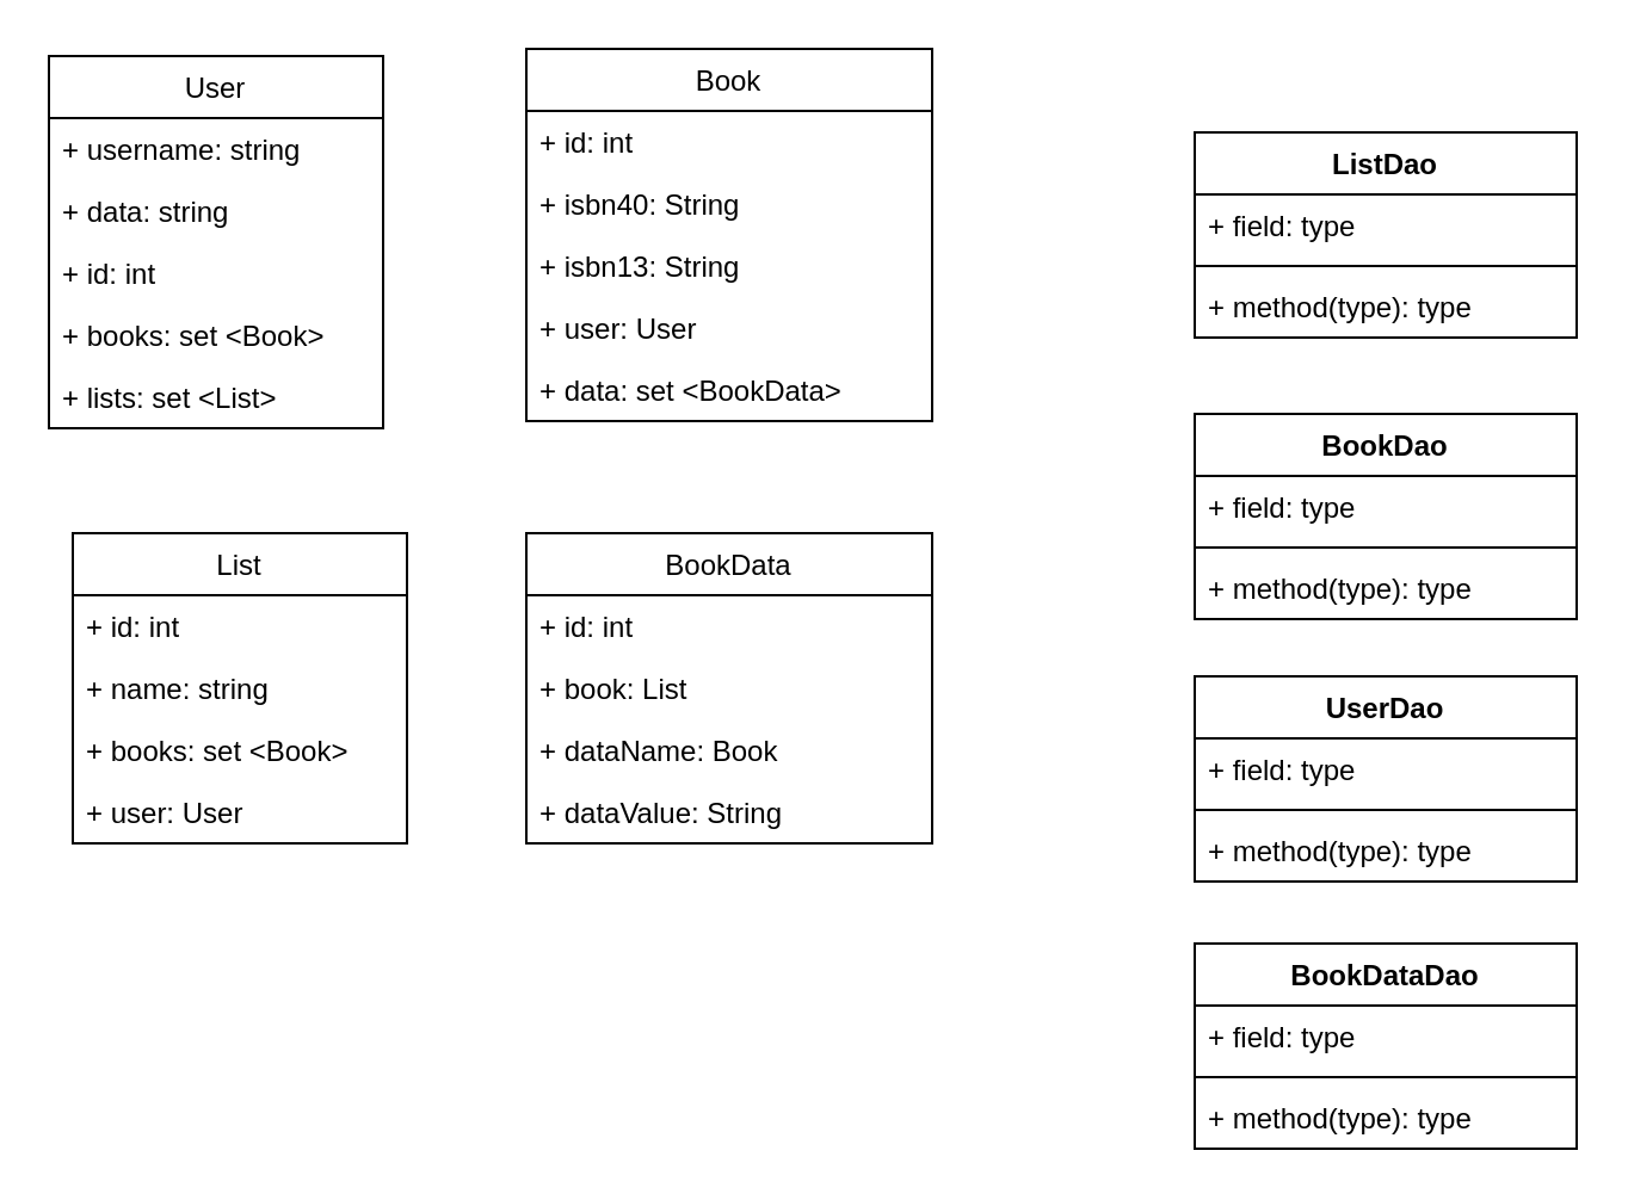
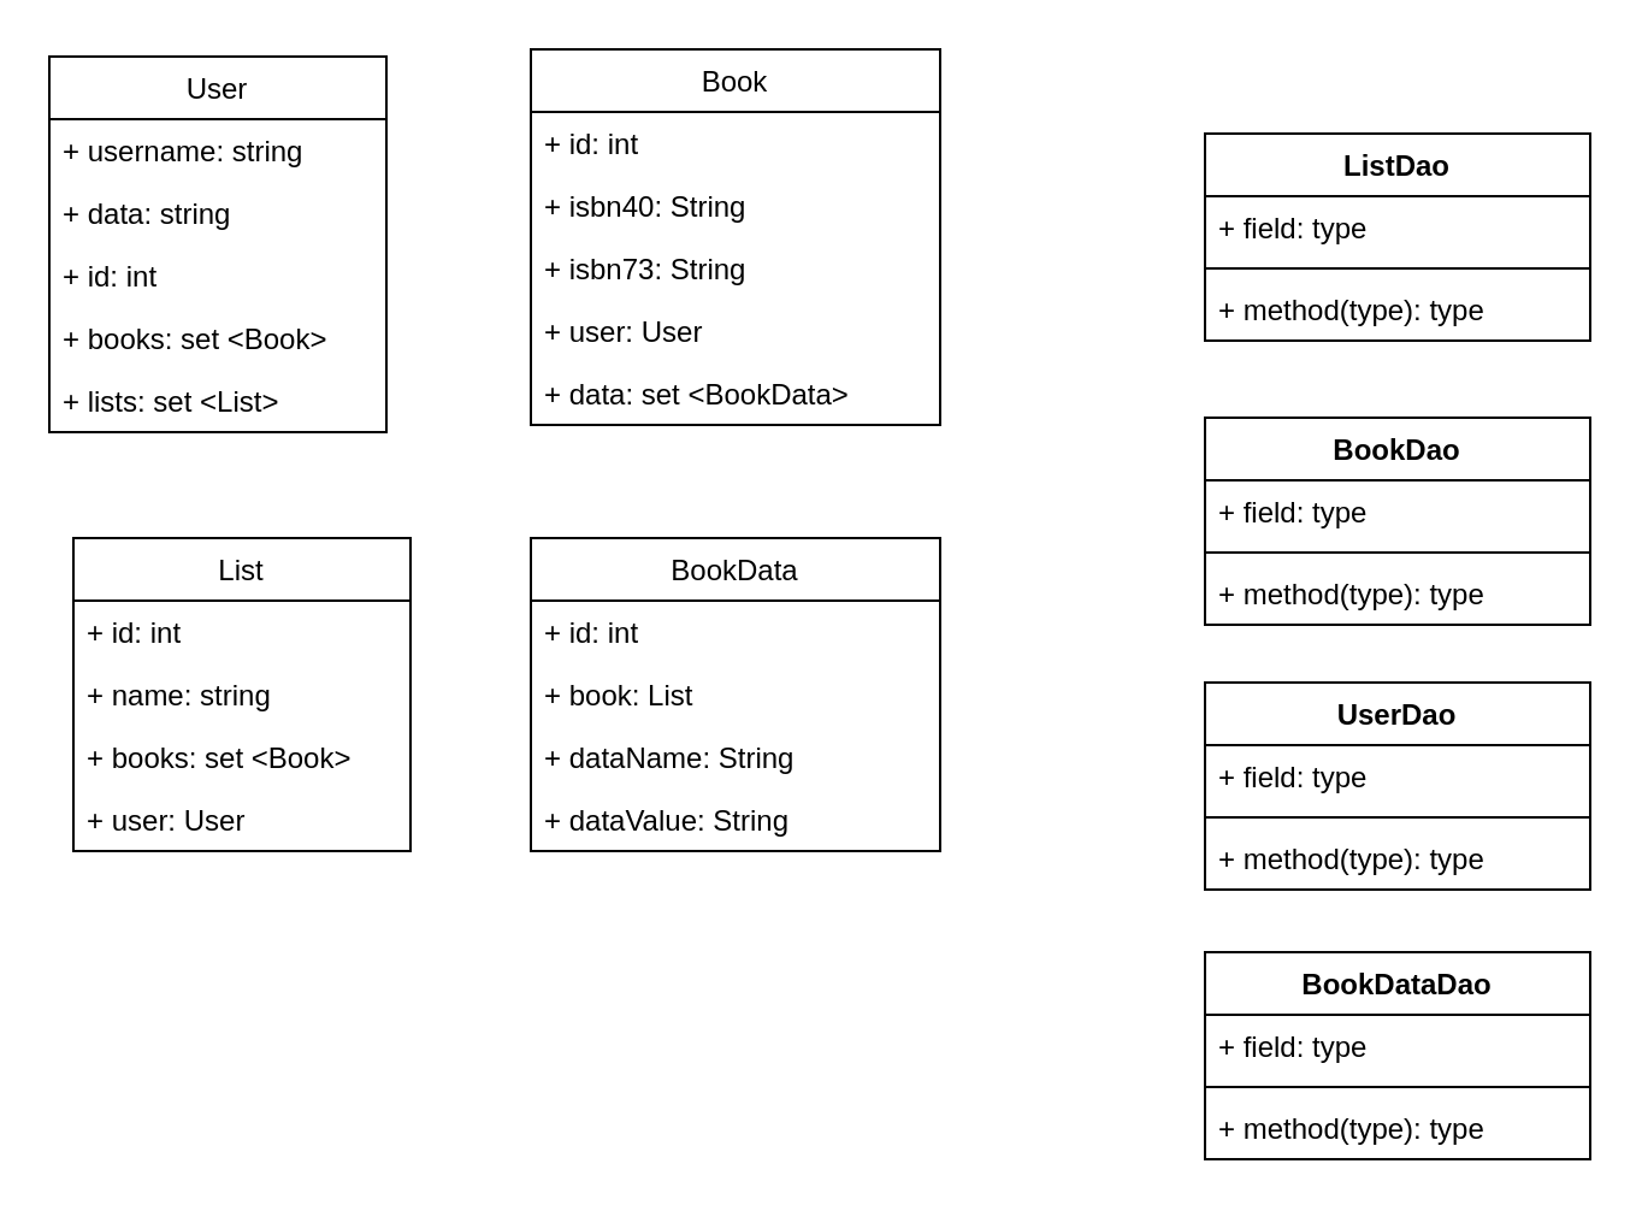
- <mxCell id="16" value="+ isbn13: String" style="text;strokeColor=none;fillColor=none;align=left;verticalAlign=top;spacingLeft=4;spacingRight=4;overflow=hidden;rotatable=0;points=[[0,0.5],[1,0.5]];portConstraint=eastwest;" vertex="1" parent="13"><mxGeometry y="78" width="170" height="26" as="geometry" /></mxCell>
+ <mxCell id="16" value="+ isbn73: String" style="text;strokeColor=none;fillColor=none;align=left;verticalAlign=top;spacingLeft=4;spacingRight=4;overflow=hidden;rotatable=0;points=[[0,0.5],[1,0.5]];portConstraint=eastwest;" vertex="1" parent="13"><mxGeometry y="78" width="170" height="26" as="geometry" /></mxCell>
- <mxCell id="34" value="+ dataName: Book" style="text;strokeColor=none;fillColor=none;align=left;verticalAlign=top;spacingLeft=4;spacingRight=4;overflow=hidden;rotatable=0;points=[[0,0.5],[1,0.5]];portConstraint=eastwest;" vertex="1" parent="31"><mxGeometry y="78" width="170" height="26" as="geometry" /></mxCell>
+ <mxCell id="34" value="+ dataName: String" style="text;strokeColor=none;fillColor=none;align=left;verticalAlign=top;spacingLeft=4;spacingRight=4;overflow=hidden;rotatable=0;points=[[0,0.5],[1,0.5]];portConstraint=eastwest;" vertex="1" parent="31"><mxGeometry y="78" width="170" height="26" as="geometry" /></mxCell>
